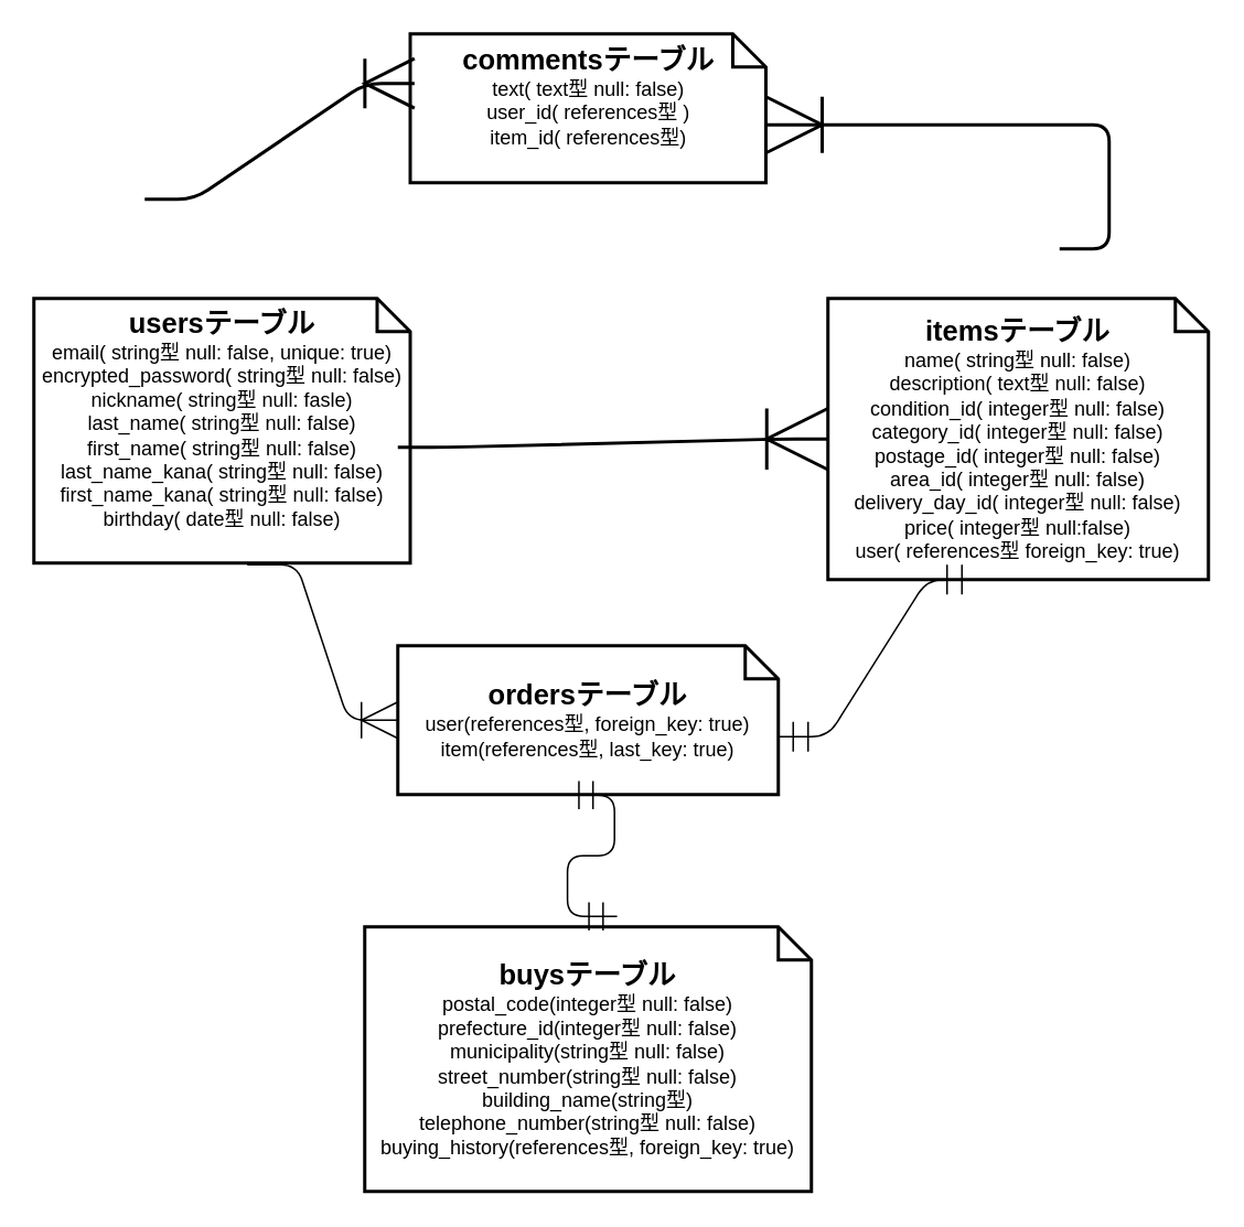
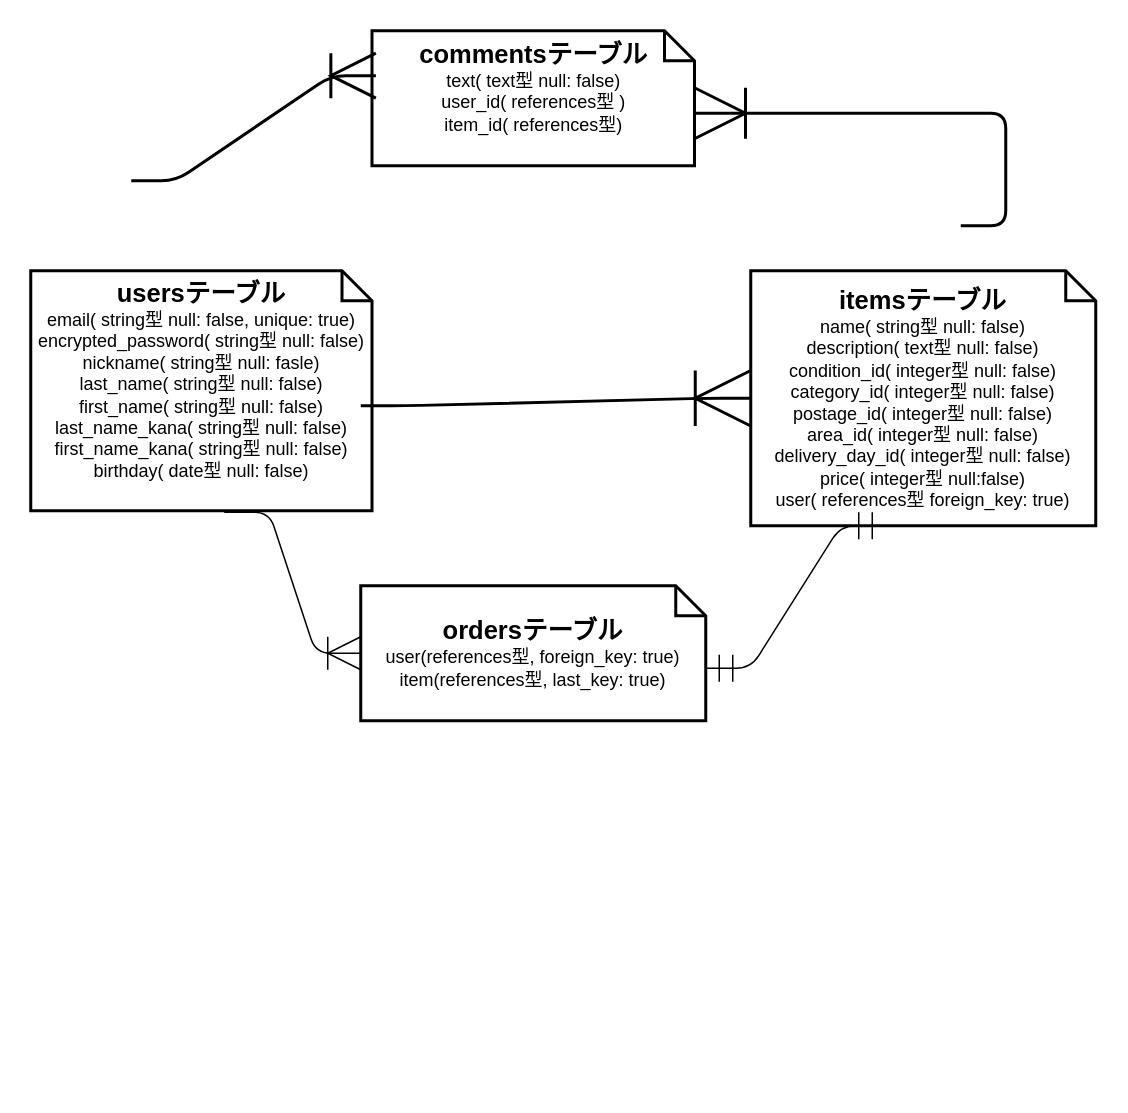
- <mxCell id="10" value="" style="edgeStyle=entityRelationEdgeStyle;fontSize=12;html=1;endArrow=ERmandOne;startArrow=ERmandOne;endSize=15;startSize=15;exitX=0.439;exitY=1.004;exitDx=0;exitDy=0;exitPerimeter=0;entryX=0.565;entryY=-0.04;entryDx=0;entryDy=0;entryPerimeter=0;" parent="1" source="9" target="5" edge="1"><mxGeometry width="100" height="100" relative="1" as="geometry"><mxPoint x="320" y="520" as="sourcePoint" /><mxPoint x="370" y="590" as="targetPoint" /></mxGeometry></mxCell>
- <mxCell id="5" value="&lt;font style=&quot;font-size: 17px&quot;&gt;&lt;b&gt;buysテーブル&lt;/b&gt;&lt;/font&gt;&lt;br&gt;postal_code(integer型 null: false)&lt;br&gt;prefecture_id(integer型 null: false)&lt;br&gt;municipality(string型 null: false)&lt;br&gt;street_number(string型 null: false)&lt;br&gt;building_name(string型)&lt;br&gt;telephone_number(string型 null: false)&lt;br&gt;buying_history(references型, foreign_key: true)" style="shape=note;size=20;whiteSpace=wrap;html=1;strokeWidth=2;" parent="1" vertex="1"><mxGeometry x="220" y="560" width="270" height="160" as="geometry" /></mxCell>
